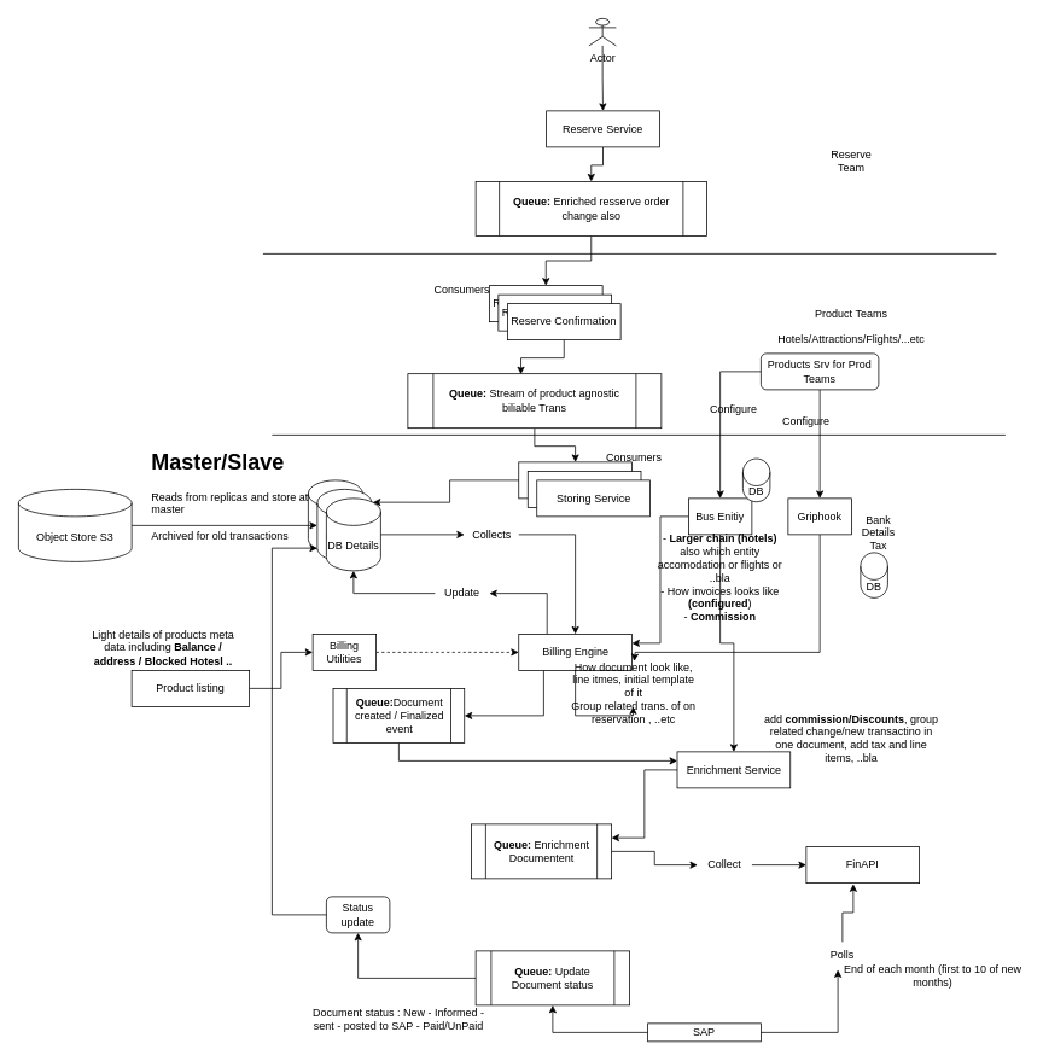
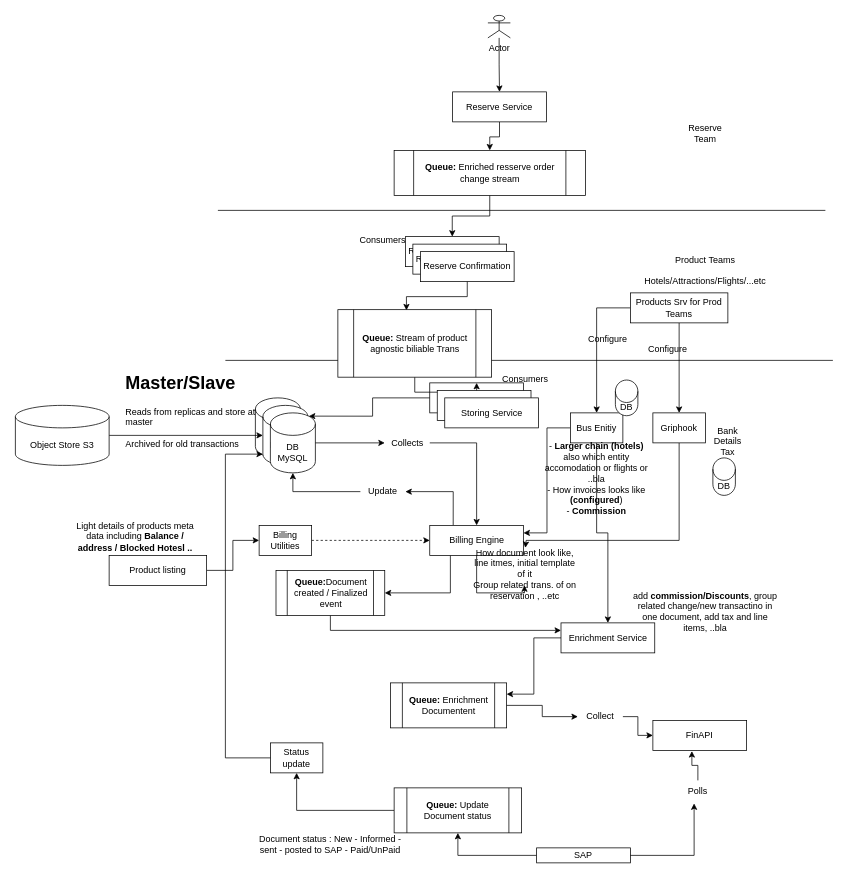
- <mxCell id="48" value="&lt;b&gt;Queue:&amp;nbsp;&lt;/b&gt;Enriched resserve order change also" style="shape=process;whiteSpace=wrap;html=1;backgroundOutline=1;" vertex="1" parent="1"><mxGeometry x="525" y="200" width="255" height="60" as="geometry" /></mxCell>
+ <mxCell id="48" value="&lt;b&gt;Queue:&amp;nbsp;&lt;/b&gt;Enriched resserve order change stream" style="shape=process;whiteSpace=wrap;html=1;backgroundOutline=1;" vertex="1" parent="1"><mxGeometry x="525" y="200" width="255" height="60" as="geometry" /></mxCell>
- <mxCell id="31" value="Products Srv for Prod Teams" style="whiteSpace=wrap;html=1;rounded=1;" vertex="1" parent="1"><mxGeometry x="840" y="390" width="130" height="40" as="geometry" /></mxCell>
+ <mxCell id="31" value="Products Srv for Prod Teams" style="rounded=0;whiteSpace=wrap;html=1;" vertex="1" parent="1"><mxGeometry x="840" y="390" width="130" height="40" as="geometry" /></mxCell>
- <mxCell id="46" value="&lt;b&gt;Queue:&amp;nbsp;&lt;/b&gt;Stream of product agnostic biliable Trans" style="shape=process;whiteSpace=wrap;html=1;backgroundOutline=1;" vertex="1" parent="1"><mxGeometry x="450" y="412.4" width="280" height="60" as="geometry" /></mxCell>
+ <mxCell id="46" value="&lt;b&gt;Queue:&amp;nbsp;&lt;/b&gt;Stream of product agnostic biliable Trans" style="shape=process;whiteSpace=wrap;html=1;backgroundOutline=1;" vertex="1" parent="1"><mxGeometry x="450" y="412.4" width="205" height="90" as="geometry" /></mxCell>
- <mxCell id="21" value="DB Details" style="shape=cylinder3;whiteSpace=wrap;html=1;boundedLbl=1;backgroundOutline=1;size=15;" vertex="1" parent="1"><mxGeometry x="360" y="550" width="60" height="80" as="geometry" /></mxCell>
+ <mxCell id="21" value="DB MySQL" style="shape=cylinder3;whiteSpace=wrap;html=1;boundedLbl=1;backgroundOutline=1;size=15;" vertex="1" parent="1"><mxGeometry x="360" y="550" width="60" height="80" as="geometry" /></mxCell>
- <mxCell id="41" value="FinAPI" style="rounded=0;whiteSpace=wrap;html=1;" vertex="1" parent="1"><mxGeometry x="890" y="935" width="125" height="40" as="geometry" /></mxCell>
+ <mxCell id="41" value="FinAPI" style="rounded=0;whiteSpace=wrap;html=1;" vertex="1" parent="1"><mxGeometry x="870" y="960" width="125" height="40" as="geometry" /></mxCell>
- <mxCell id="68" value="Status update" style="whiteSpace=wrap;html=1;rounded=1;" vertex="1" parent="1"><mxGeometry x="360" y="990" width="70" height="40" as="geometry" /></mxCell>
+ <mxCell id="68" value="Status update" style="rounded=0;whiteSpace=wrap;html=1;" vertex="1" parent="1"><mxGeometry x="360" y="990" width="70" height="40" as="geometry" /></mxCell>
- <mxCell id="73" value="End of each month (first to 10 of new months)&lt;div&gt;&lt;br&gt;&lt;/div&gt;" style="text;html=1;align=center;verticalAlign=middle;whiteSpace=wrap;rounded=0;" vertex="1" parent="1"><mxGeometry x="930" y="1070" width="200" height="30" as="geometry" /></mxCell>
